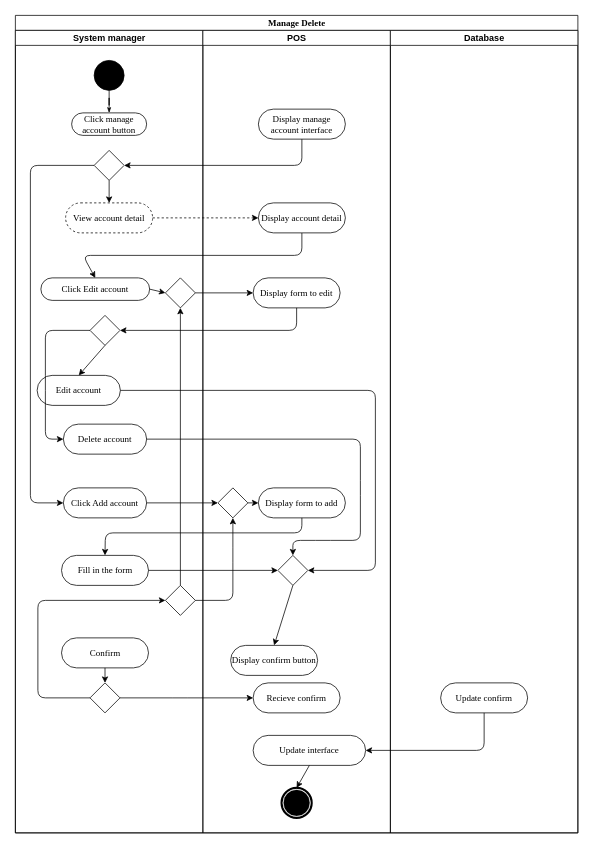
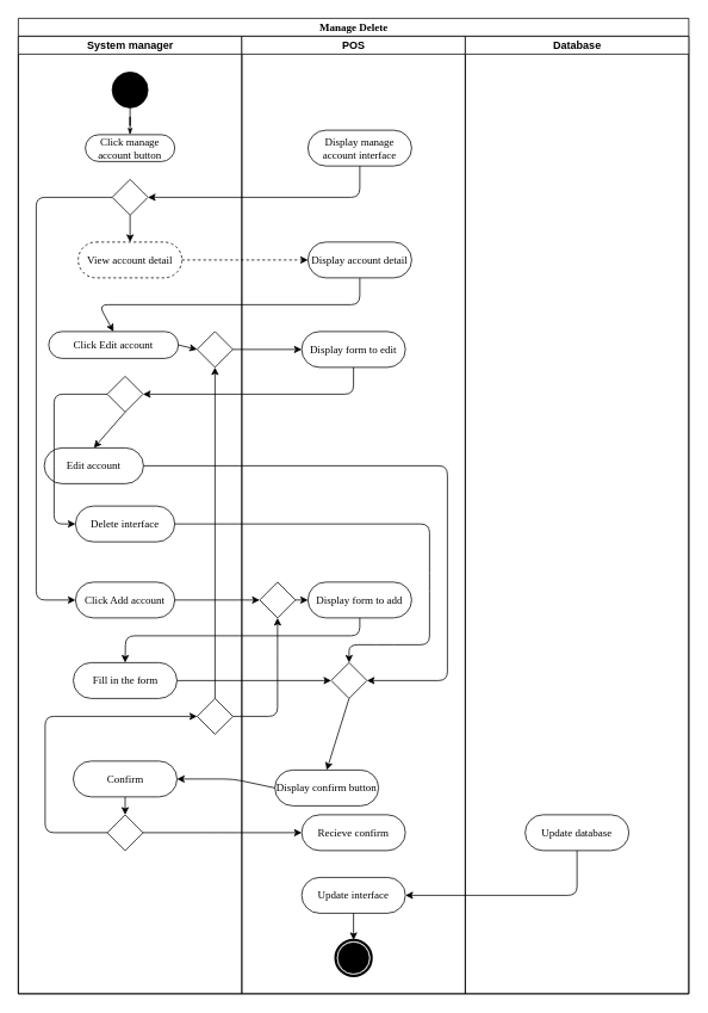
- <mxCell id="14" value="Delete account" style="rounded=1;whiteSpace=wrap;html=1;shadow=0;comic=0;labelBackgroundColor=none;strokeWidth=1;fontFamily=Verdana;fontSize=12;align=center;arcSize=50;" vertex="1" parent="3"><mxGeometry x="64" y="525" width="111" height="40" as="geometry" /></mxCell>
+ <mxCell id="14" value="Delete interface" style="rounded=1;whiteSpace=wrap;html=1;shadow=0;comic=0;labelBackgroundColor=none;strokeWidth=1;fontFamily=Verdana;fontSize=12;align=center;arcSize=50;" vertex="1" parent="3"><mxGeometry x="64" y="525" width="111" height="40" as="geometry" /></mxCell>
+ <mxCell id="51" value="" style="endArrow=classic;html=1;exitX=0;exitY=0.5;exitDx=0;exitDy=0;entryX=1;entryY=0.5;entryDx=0;entryDy=0;" edge="1" parent="2" source="35" target="25"><mxGeometry width="50" height="50" relative="1" as="geometry"><mxPoint x="220" y="880" as="sourcePoint" /><mxPoint x="270" y="830" as="targetPoint" /><Array as="points"><mxPoint x="240" y="850" /></Array></mxGeometry></mxCell>
- <mxCell id="44" value="Update confirm" style="rounded=1;whiteSpace=wrap;html=1;shadow=0;comic=0;labelBackgroundColor=none;strokeWidth=1;fontFamily=Verdana;fontSize=12;align=center;arcSize=50;" vertex="1" parent="43"><mxGeometry x="67" y="870" width="116" height="40" as="geometry" /></mxCell>
+ <mxCell id="44" value="Update database" style="rounded=1;whiteSpace=wrap;html=1;shadow=0;comic=0;labelBackgroundColor=none;strokeWidth=1;fontFamily=Verdana;fontSize=12;align=center;arcSize=50;" vertex="1" parent="43"><mxGeometry x="67" y="870" width="116" height="40" as="geometry" /></mxCell>
- <mxCell id="38" value="Update interface" style="rounded=1;whiteSpace=wrap;html=1;shadow=0;comic=0;labelBackgroundColor=none;strokeWidth=1;fontFamily=Verdana;fontSize=12;align=center;arcSize=50;" vertex="1" parent="29"><mxGeometry x="67" y="940" width="150" height="40" as="geometry" /></mxCell>
+ <mxCell id="38" value="Update interface" style="rounded=1;whiteSpace=wrap;html=1;shadow=0;comic=0;labelBackgroundColor=none;strokeWidth=1;fontFamily=Verdana;fontSize=12;align=center;arcSize=50;" vertex="1" parent="29"><mxGeometry x="67" y="940" width="116" height="40" as="geometry" /></mxCell>
